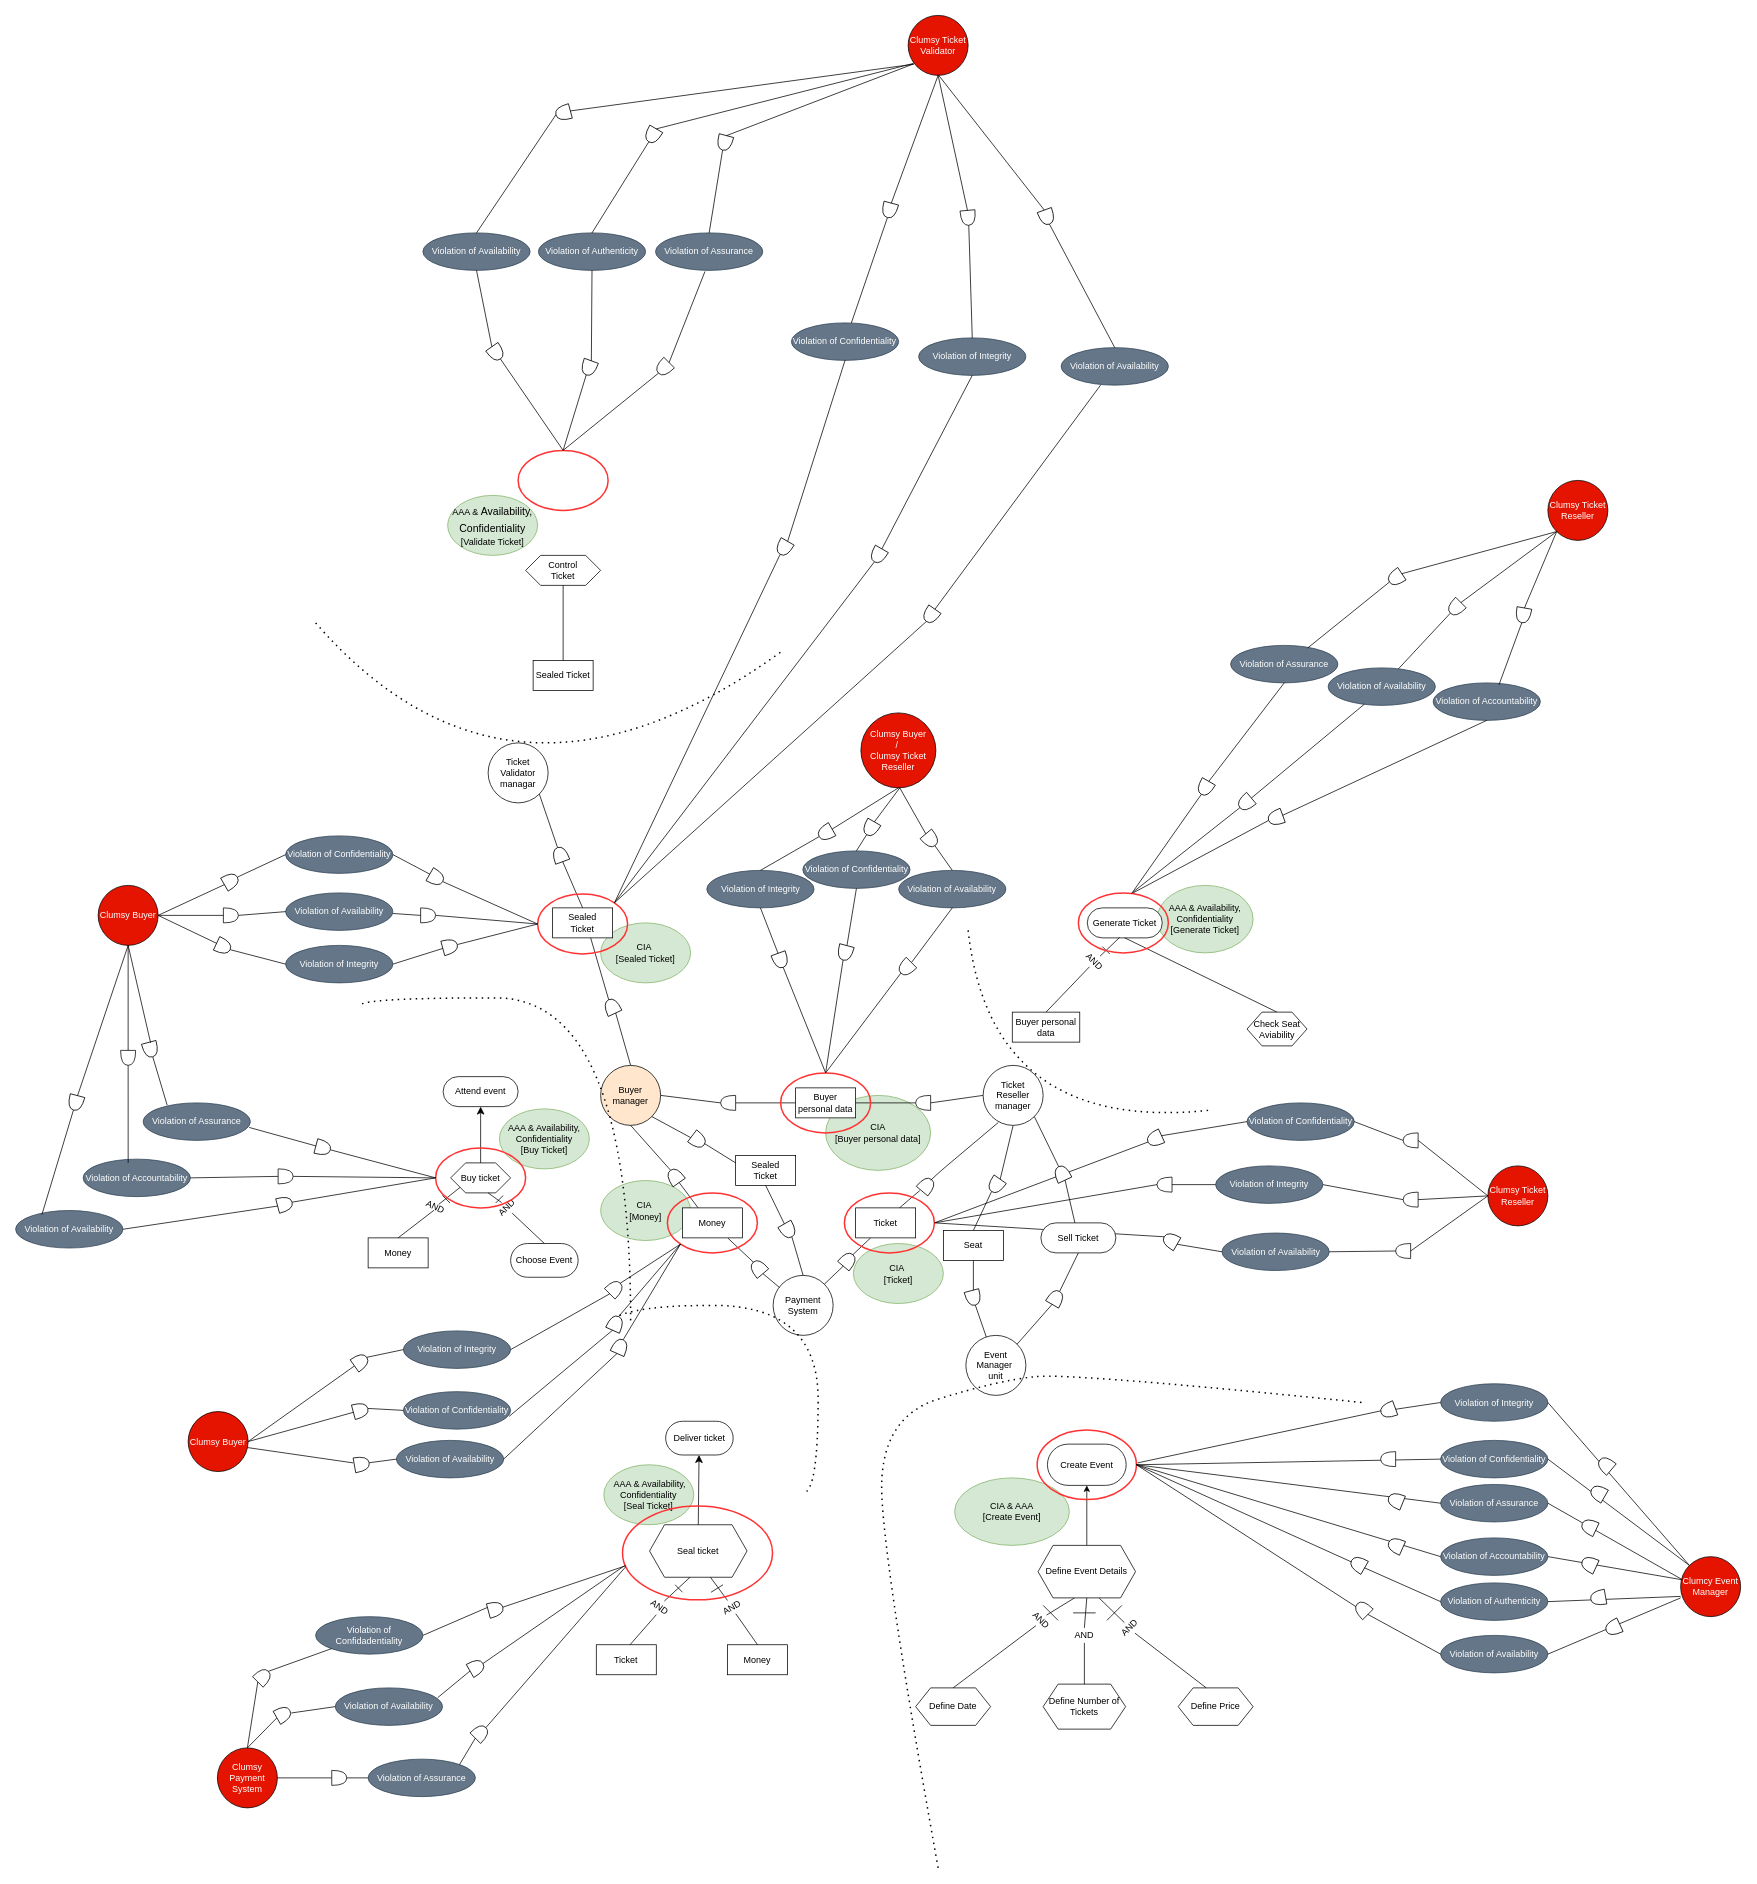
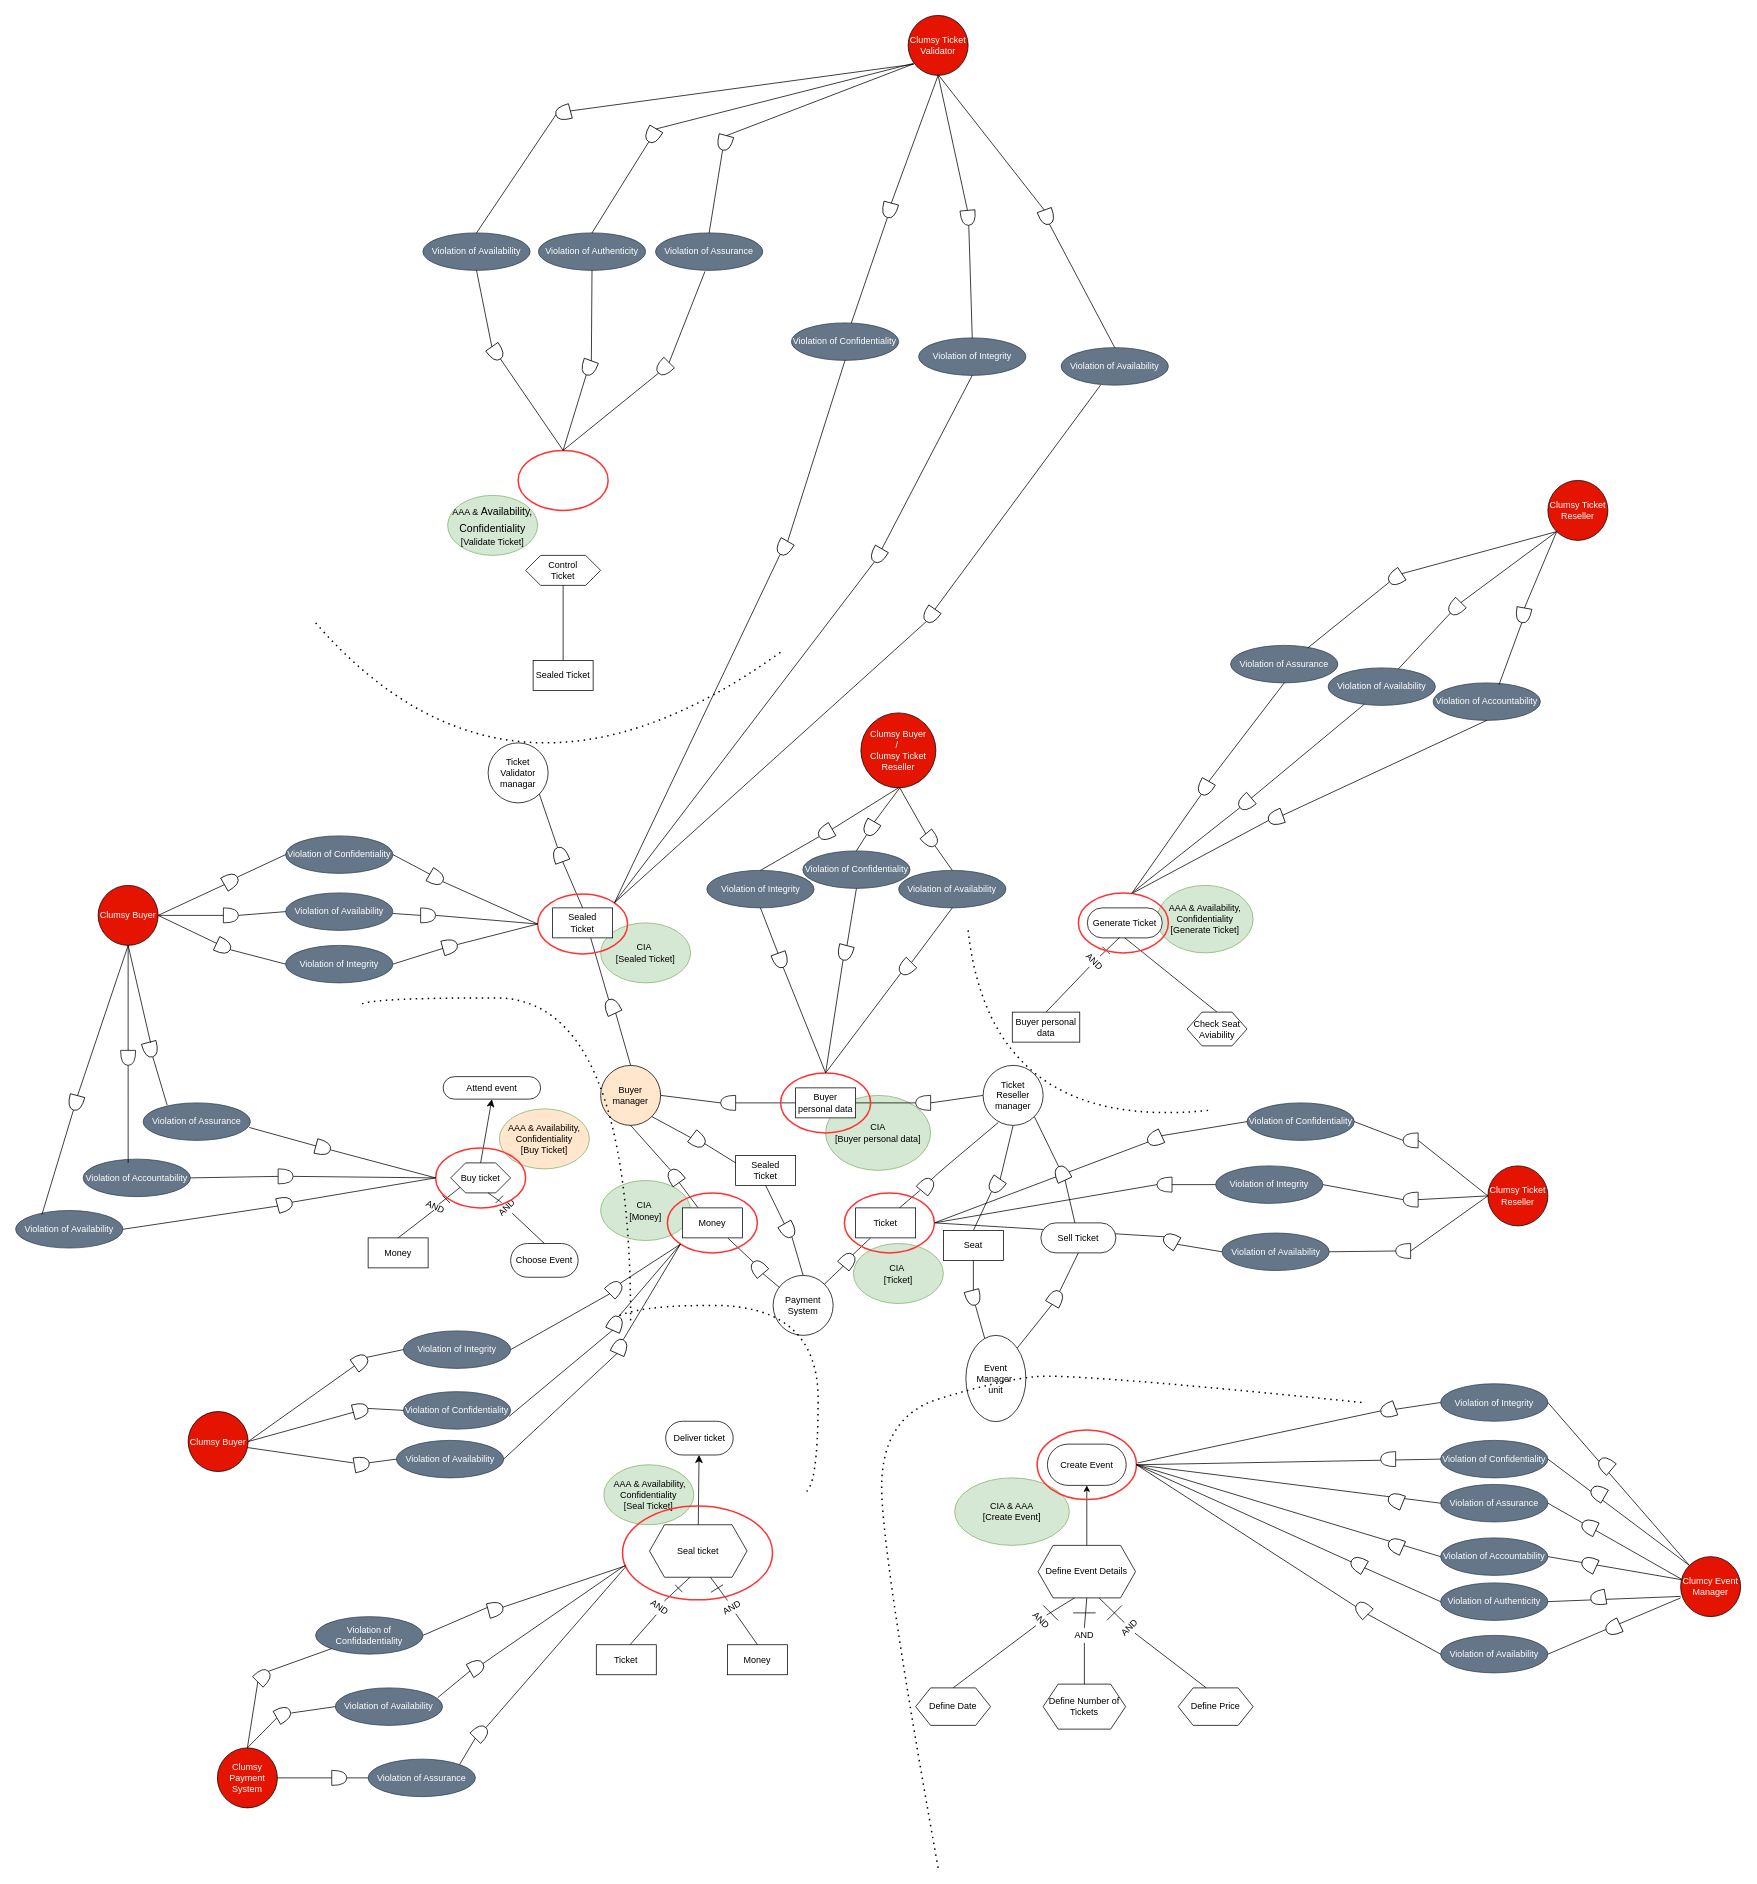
- <mxCell id="65" value="Check Seat Aviability" style="shape=hexagon;perimeter=hexagonPerimeter2;whiteSpace=wrap;html=1;fixedSize=1;" parent="1" vertex="1"><mxGeometry x="1661.86" y="1349" width="80" height="45" as="geometry" /></mxCell>
+ <mxCell id="65" value="Check Seat Aviability" style="shape=hexagon;perimeter=hexagonPerimeter2;whiteSpace=wrap;html=1;fixedSize=1;" parent="1" vertex="1"><mxGeometry x="1581.86" y="1349" width="80" height="45" as="geometry" /></mxCell>
- <mxCell id="54" value="Attend&amp;nbsp;event" style="rounded=1;whiteSpace=wrap;html=1;glass=0;arcSize=50;" parent="1" vertex="1"><mxGeometry x="590" y="1435" width="100" height="40" as="geometry" /></mxCell>
+ <mxCell id="54" value="Attend&amp;nbsp;event" style="rounded=1;whiteSpace=wrap;html=1;glass=0;arcSize=50;" parent="1" vertex="1"><mxGeometry x="590" y="1435" width="130" height="30" as="geometry" /></mxCell>
- <mxCell id="4" value="AAA &amp;amp; Availability, Confidentiality&lt;br&gt;[Buy Ticket]" style="ellipse;whiteSpace=wrap;html=1;fillColor=#d5e8d4;strokeColor=#82b366;" parent="1" vertex="1"><mxGeometry x="665" y="1478" width="120" height="80" as="geometry" /></mxCell>
+ <mxCell id="4" value="AAA &amp;amp; Availability, Confidentiality&lt;br&gt;[Buy Ticket]" style="ellipse;whiteSpace=wrap;html=1;fillColor=#ffe6cc;strokeColor=#82b366;" parent="1" vertex="1"><mxGeometry x="665" y="1478" width="120" height="80" as="geometry" /></mxCell>
- <mxCell id="17" value="Event Manager&amp;nbsp;&lt;br&gt;unit" style="ellipse;whiteSpace=wrap;html=1;aspect=fixed;" parent="1" vertex="1"><mxGeometry x="1287" y="1780" width="80" height="80" as="geometry" /></mxCell>
+ <mxCell id="17" value="Event Manager&amp;nbsp;&lt;br&gt;unit" style="ellipse;whiteSpace=wrap;html=1;aspect=fixed;" parent="1" vertex="1"><mxGeometry x="1287" y="1780" width="80" height="115" as="geometry" /></mxCell>
